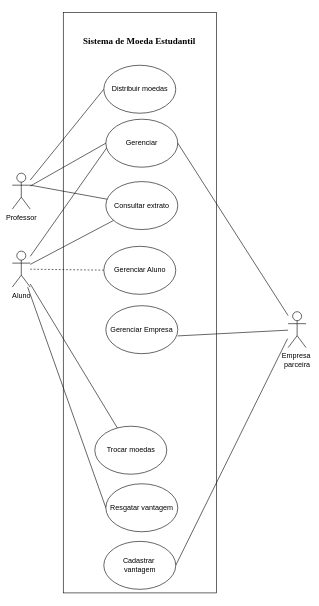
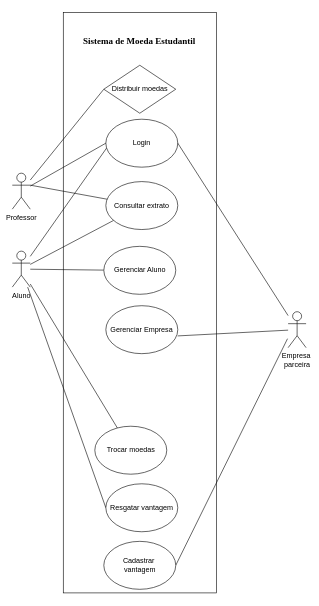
- <mxCell id="8" value="Distribuir moedas" style="ellipse;whiteSpace=wrap;html=1;" parent="1" vertex="1"><mxGeometry x="172.62" y="108" width="120" height="80" as="geometry" /></mxCell>
+ <mxCell id="8" value="Distribuir moedas" style="rhombus;whiteSpace=wrap;html=1;" parent="1" vertex="1"><mxGeometry x="172.62" y="108" width="120" height="80" as="geometry" /></mxCell>
- <mxCell id="10" value="Gerenciar" style="ellipse;whiteSpace=wrap;html=1;" parent="1" vertex="1"><mxGeometry x="176" y="198" width="120" height="80" as="geometry" /></mxCell>
+ <mxCell id="10" value="Login" style="ellipse;whiteSpace=wrap;html=1;" parent="1" vertex="1"><mxGeometry x="176" y="198" width="120" height="80" as="geometry" /></mxCell>
- <mxCell id="4" style="rounded=0;orthogonalLoop=1;jettySize=auto;html=1;endArrow=none;endFill=0;dashed=1;" parent="1" source="5" target="2" edge="1"><mxGeometry relative="1" as="geometry" /></mxCell>
+ <mxCell id="4" style="rounded=0;orthogonalLoop=1;jettySize=auto;html=1;endArrow=none;endFill=0;" parent="1" source="5" target="2" edge="1"><mxGeometry relative="1" as="geometry" /></mxCell>
